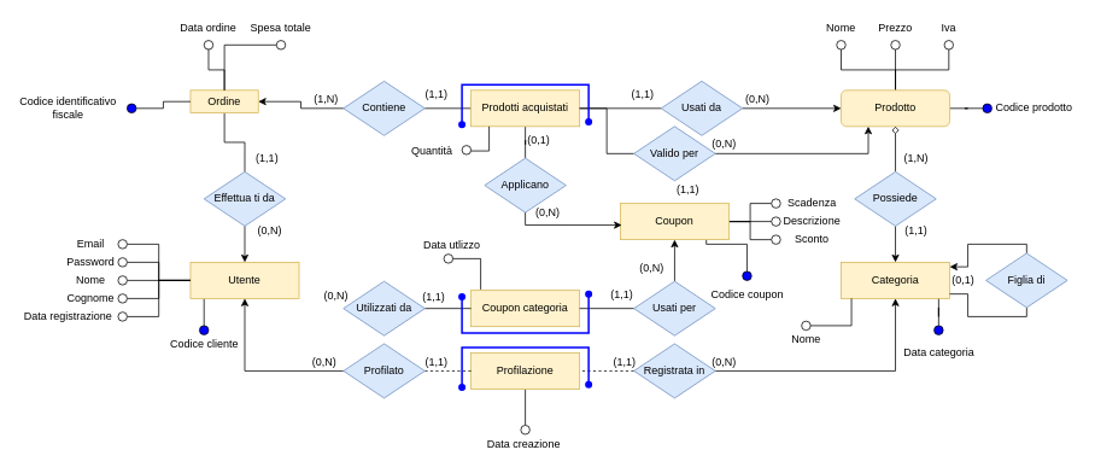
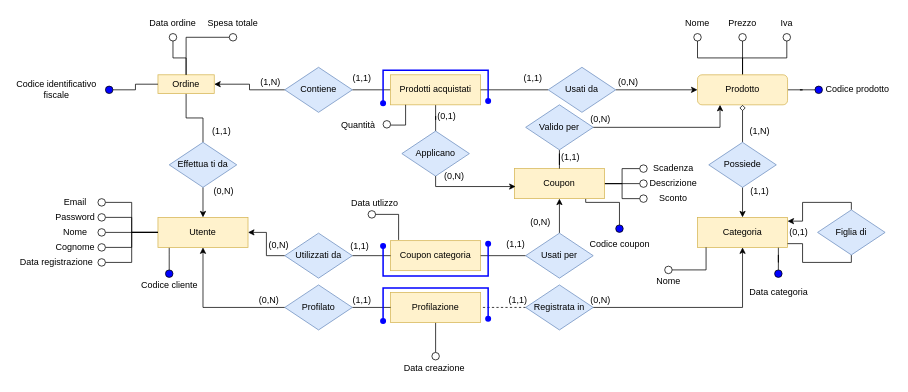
- <mxCell id="95" style="edgeStyle=orthogonalEdgeStyle;rounded=0;orthogonalLoop=1;jettySize=auto;html=1;endArrow=none;endFill=0;" parent="1" source="97" target="40" edge="1"><mxGeometry relative="1" as="geometry" /></mxCell>
+ <mxCell id="95" style="edgeStyle=orthogonalEdgeStyle;rounded=0;orthogonalLoop=1;jettySize=auto;html=1;entryX=0.5;entryY=0;entryDx=0;entryDy=0;endArrow=none;endFill=0;" parent="1" source="97" target="55" edge="1"><mxGeometry relative="1" as="geometry" /></mxCell>
+ <mxCell id="46" style="edgeStyle=orthogonalEdgeStyle;rounded=0;orthogonalLoop=1;jettySize=auto;html=1;entryX=1;entryY=0.5;entryDx=0;entryDy=0;" parent="1" source="47" target="3" edge="1"><mxGeometry relative="1" as="geometry" /></mxCell>
- <mxCell id="70" style="edgeStyle=orthogonalEdgeStyle;rounded=0;orthogonalLoop=1;jettySize=auto;html=1;entryX=0;entryY=0.5;entryDx=0;entryDy=0;endArrow=none;endFill=0;dashed=1;" parent="1" source="72" target="69" edge="1"><mxGeometry relative="1" as="geometry" /></mxCell>
+ <mxCell id="70" style="edgeStyle=orthogonalEdgeStyle;rounded=0;orthogonalLoop=1;jettySize=auto;html=1;entryX=0;entryY=0.5;entryDx=0;entryDy=0;endArrow=none;endFill=0;" parent="1" source="72" target="69" edge="1"><mxGeometry relative="1" as="geometry" /></mxCell>
